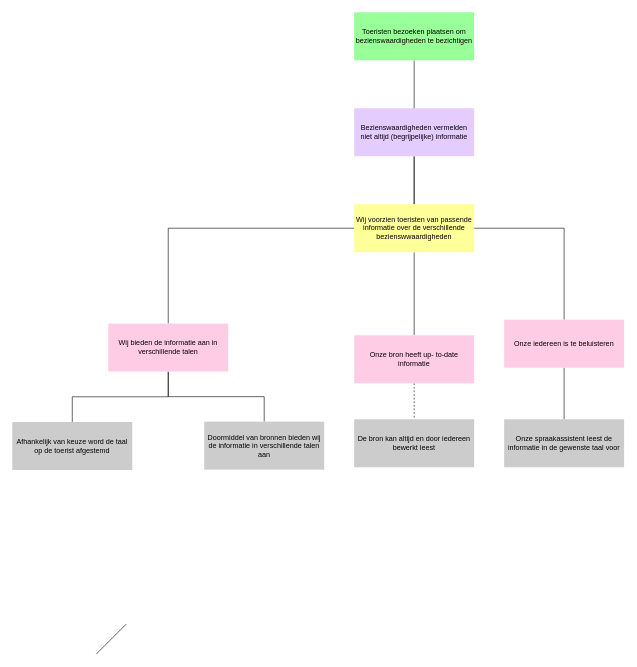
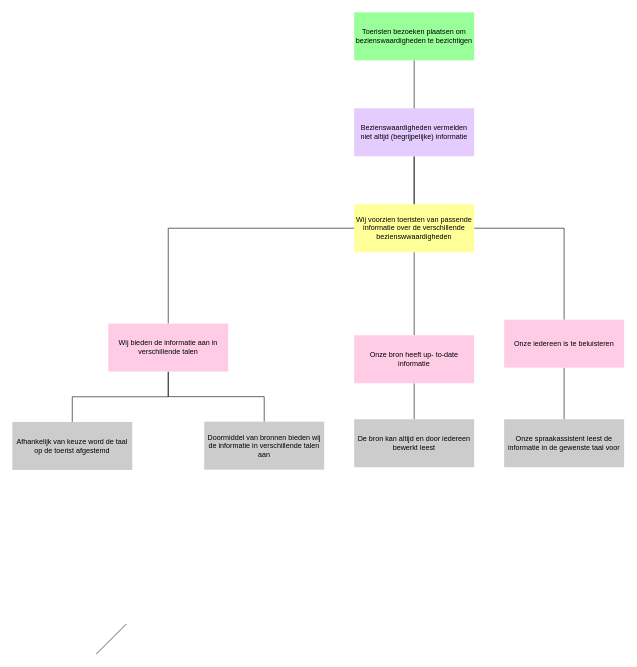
- <mxCell id="7" value="" style="edgeStyle=orthogonalEdgeStyle;rounded=0;orthogonalLoop=1;jettySize=auto;html=1;startArrow=none;startFill=0;endArrow=none;endFill=0;dashed=1;" parent="1" source="8" target="9" edge="1"><mxGeometry relative="1" as="geometry" /></mxCell>
+ <mxCell id="7" value="" style="edgeStyle=orthogonalEdgeStyle;rounded=0;orthogonalLoop=1;jettySize=auto;html=1;startArrow=none;startFill=0;endArrow=none;endFill=0;" parent="1" source="8" target="9" edge="1"><mxGeometry relative="1" as="geometry" /></mxCell>
